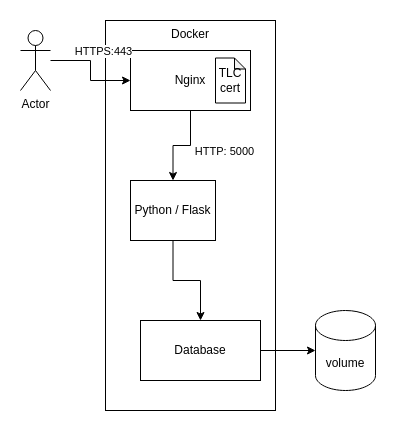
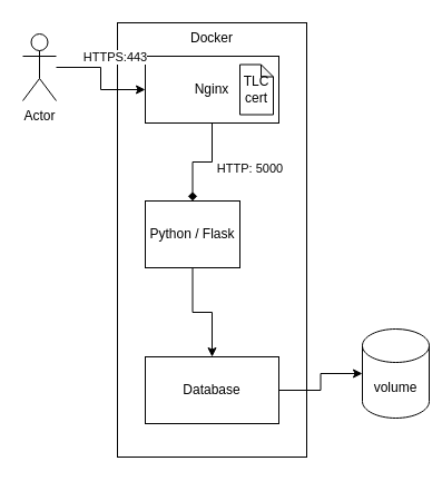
- <mxCell id="3" value="" style="edgeStyle=orthogonalEdgeStyle;rounded=0;orthogonalLoop=1;jettySize=auto;html=1;" edge="1" parent="1" source="5" target="7"><mxGeometry relative="1" as="geometry" /></mxCell>
+ <mxCell id="3" value="" style="edgeStyle=orthogonalEdgeStyle;rounded=0;orthogonalLoop=1;jettySize=auto;html=1;endArrow=diamond;" edge="1" parent="1" source="5" target="7"><mxGeometry relative="1" as="geometry" /></mxCell>
- <mxCell id="12" value="Database" style="rounded=0;whiteSpace=wrap;html=1;" vertex="1" parent="1"><mxGeometry x="140" y="320" width="120" height="60" as="geometry" /></mxCell>
+ <mxCell id="12" value="Database" style="rounded=0;whiteSpace=wrap;html=1;" vertex="1" parent="1"><mxGeometry x="130" y="320" width="120" height="60" as="geometry" /></mxCell>
- <mxCell id="14" value="volume" style="shape=cylinder3;whiteSpace=wrap;html=1;boundedLbl=1;backgroundOutline=1;size=15;fillColor=none;" vertex="1" parent="1"><mxGeometry x="315" y="310" width="60" height="80" as="geometry" /></mxCell>
+ <mxCell id="14" value="volume" style="shape=cylinder3;whiteSpace=wrap;html=1;boundedLbl=1;backgroundOutline=1;size=15;fillColor=none;" vertex="1" parent="1"><mxGeometry x="325" y="295" width="60" height="80" as="geometry" /></mxCell>
